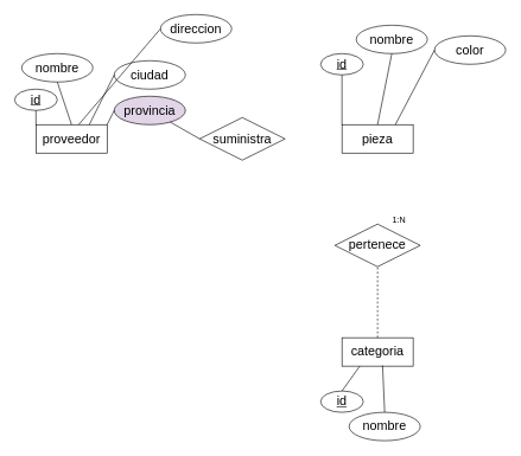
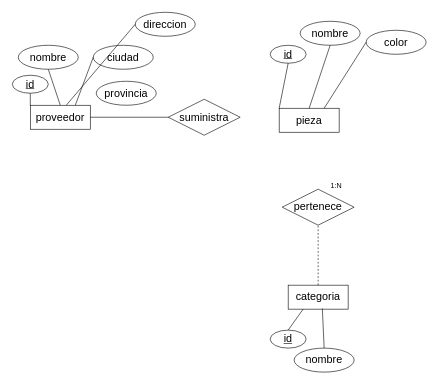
- <mxCell id="5" value="&lt;font style=&quot;font-size: 18px;&quot;&gt;ciudad&lt;/font&gt;" style="ellipse;whiteSpace=wrap;html=1;align=center;" vertex="1" parent="1"><mxGeometry x="160" y="85" width="100" height="40" as="geometry" /></mxCell>
+ <mxCell id="5" value="&lt;font style=&quot;font-size: 18px;&quot;&gt;ciudad&lt;/font&gt;" style="ellipse;whiteSpace=wrap;html=1;align=center;" vertex="1" parent="1"><mxGeometry x="155" y="75" width="100" height="40" as="geometry" /></mxCell>
- <mxCell id="6" value="&lt;font style=&quot;font-size: 18px;&quot;&gt;provincia&lt;/font&gt;" style="ellipse;whiteSpace=wrap;html=1;align=center;fillColor=#e1d5e7;" vertex="1" parent="1"><mxGeometry x="160" y="135" width="100" height="40" as="geometry" /></mxCell>
+ <mxCell id="6" value="&lt;font style=&quot;font-size: 18px;&quot;&gt;provincia&lt;/font&gt;" style="ellipse;whiteSpace=wrap;html=1;align=center;" vertex="1" parent="1"><mxGeometry x="160" y="135" width="100" height="40" as="geometry" /></mxCell>
- <mxCell id="12" value="" style="endArrow=none;html=1;rounded=0;entryX=0;entryY=0.5;entryDx=0;entryDy=0;exitX=1;exitY=0;exitDx=0;exitDy=0;" edge="1" parent="1" source="2" target="6"><mxGeometry width="50" height="50" relative="1" as="geometry"><mxPoint x="150" y="195" as="sourcePoint" /><mxPoint x="80" y="145" as="targetPoint" /></mxGeometry></mxCell>
- <mxCell id="15" value="" style="endArrow=none;html=1;rounded=0;exitX=0;exitY=0.5;exitDx=0;exitDy=0;" edge="1" parent="1" source="14" target="6"><mxGeometry width="50" height="50" relative="1" as="geometry"><mxPoint x="120" y="185" as="sourcePoint" /><mxPoint x="170" y="65" as="targetPoint" /></mxGeometry></mxCell>
+ <mxCell id="15" value="" style="endArrow=none;html=1;rounded=0;entryX=1;entryY=0.5;entryDx=0;entryDy=0;exitX=0;exitY=0.5;exitDx=0;exitDy=0;" edge="1" parent="1" source="14" target="2"><mxGeometry width="50" height="50" relative="1" as="geometry"><mxPoint x="120" y="185" as="sourcePoint" /><mxPoint x="170" y="65" as="targetPoint" /></mxGeometry></mxCell>
- <mxCell id="13" value="&lt;font style=&quot;font-size: 18px;&quot;&gt;pieza&lt;/font&gt;" style="whiteSpace=wrap;html=1;align=center;" vertex="1" parent="1"><mxGeometry x="480" y="175" width="100" height="40" as="geometry" /></mxCell>
+ <mxCell id="13" value="&lt;font style=&quot;font-size: 18px;&quot;&gt;pieza&lt;/font&gt;" style="whiteSpace=wrap;html=1;align=center;" vertex="1" parent="1"><mxGeometry x="465" y="180" width="100" height="40" as="geometry" /></mxCell>
